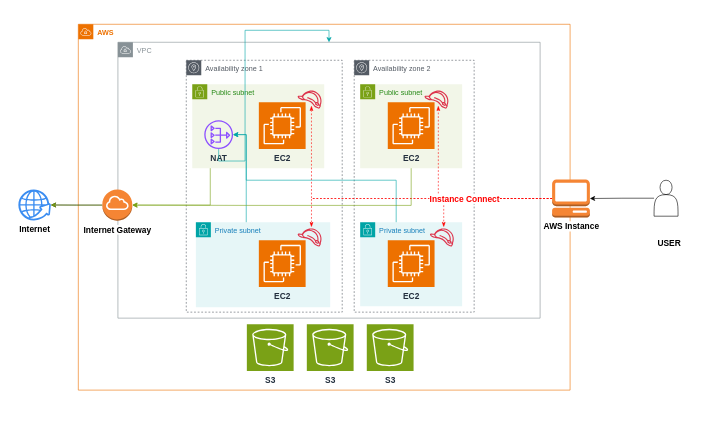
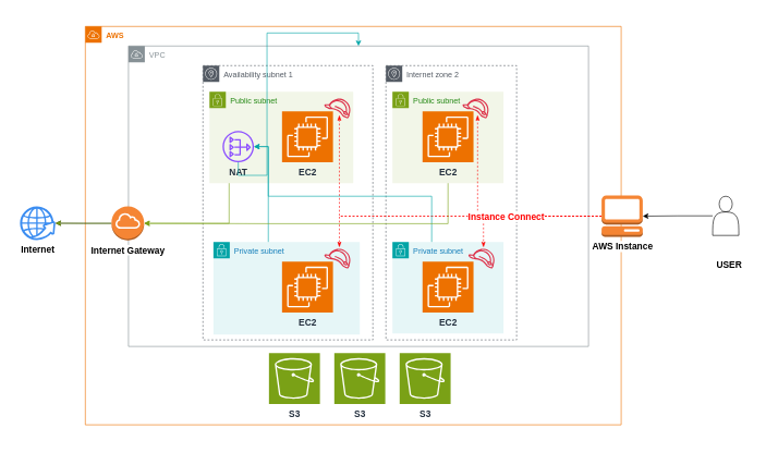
- <mxCell id="8" value="Availability zone 1" style="sketch=0;outlineConnect=0;gradientColor=none;html=1;whiteSpace=wrap;fontSize=12;fontStyle=0;shape=mxgraph.aws4.group;grIcon=mxgraph.aws4.group_availability_zone;strokeColor=#545B64;fillColor=none;verticalAlign=top;align=left;spacingLeft=30;fontColor=#545B64;dashed=1;" parent="1" vertex="1"><mxGeometry x="310" y="100" width="260" height="420" as="geometry" /></mxCell>
+ <mxCell id="8" value="Availability subnet 1" style="sketch=0;outlineConnect=0;gradientColor=none;html=1;whiteSpace=wrap;fontSize=12;fontStyle=0;shape=mxgraph.aws4.group;grIcon=mxgraph.aws4.group_availability_zone;strokeColor=#545B64;fillColor=none;verticalAlign=top;align=left;spacingLeft=30;fontColor=#545B64;dashed=1;" parent="1" vertex="1"><mxGeometry x="310" y="100" width="260" height="420" as="geometry" /></mxCell>
- <mxCell id="11" value="Availability zone 2" style="sketch=0;outlineConnect=0;gradientColor=none;html=1;whiteSpace=wrap;fontSize=12;fontStyle=0;shape=mxgraph.aws4.group;grIcon=mxgraph.aws4.group_availability_zone;strokeColor=#545B64;fillColor=none;verticalAlign=top;align=left;spacingLeft=30;fontColor=#545B64;dashed=1;" parent="1" vertex="1"><mxGeometry x="590" y="100" width="200" height="420" as="geometry" /></mxCell>
+ <mxCell id="11" value="Internet zone 2" style="sketch=0;outlineConnect=0;gradientColor=none;html=1;whiteSpace=wrap;fontSize=12;fontStyle=0;shape=mxgraph.aws4.group;grIcon=mxgraph.aws4.group_availability_zone;strokeColor=#545B64;fillColor=none;verticalAlign=top;align=left;spacingLeft=30;fontColor=#545B64;dashed=1;" parent="1" vertex="1"><mxGeometry x="590" y="100" width="200" height="420" as="geometry" /></mxCell>
